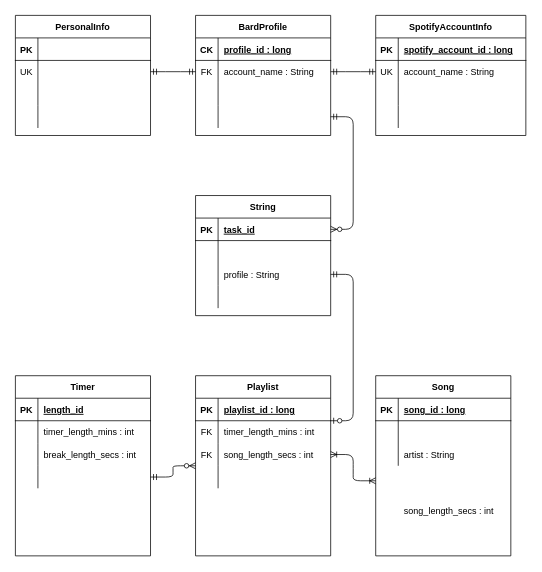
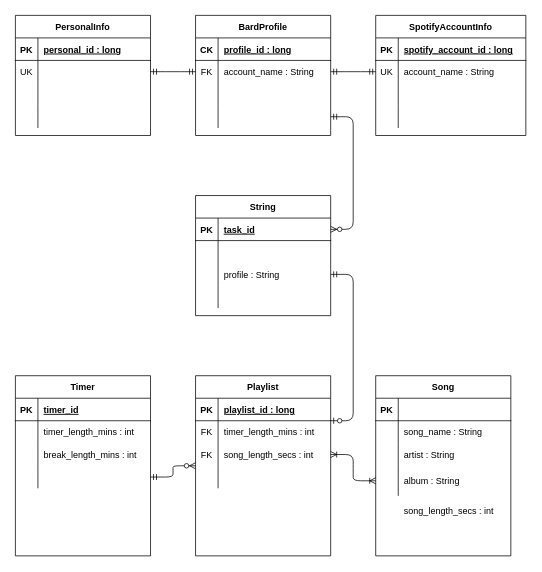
+ <mxCell id="5" value="personal_id : long" style="shape=partialRectangle;connectable=0;fillColor=none;top=0;left=0;bottom=0;right=0;align=left;spacingLeft=6;fontStyle=5;overflow=hidden;" parent="3" vertex="1"><mxGeometry x="30" width="150" height="30" as="geometry" /></mxCell>
- <mxCell id="73" value="song_id : long" style="shape=partialRectangle;connectable=0;fillColor=none;top=0;left=0;bottom=0;right=0;align=left;spacingLeft=6;fontStyle=5;overflow=hidden;" vertex="1" parent="71"><mxGeometry x="30" width="150" height="30" as="geometry" /></mxCell>
- <mxCell id="47" value="length_id" style="shape=partialRectangle;connectable=0;fillColor=none;top=0;left=0;bottom=0;right=0;align=left;spacingLeft=6;fontStyle=5;overflow=hidden;" vertex="1" parent="45"><mxGeometry x="30" width="150" height="30" as="geometry" /></mxCell>
+ <mxCell id="47" value="timer_id" style="shape=partialRectangle;connectable=0;fillColor=none;top=0;left=0;bottom=0;right=0;align=left;spacingLeft=6;fontStyle=5;overflow=hidden;" vertex="1" parent="45"><mxGeometry x="30" width="150" height="30" as="geometry" /></mxCell>
+ <mxCell id="76" value="song_name : String" style="shape=partialRectangle;connectable=0;fillColor=none;top=0;left=0;bottom=0;right=0;align=left;spacingLeft=6;overflow=hidden;" vertex="1" parent="74"><mxGeometry x="30" width="150" height="30" as="geometry" /></mxCell>
- <mxCell id="53" value="break_length_secs : int" style="shape=partialRectangle;connectable=0;fillColor=none;top=0;left=0;bottom=0;right=0;align=left;spacingLeft=6;overflow=hidden;" vertex="1" parent="51"><mxGeometry x="30" width="150" height="30" as="geometry" /></mxCell>
+ <mxCell id="53" value="break_length_mins : int" style="shape=partialRectangle;connectable=0;fillColor=none;top=0;left=0;bottom=0;right=0;align=left;spacingLeft=6;overflow=hidden;" vertex="1" parent="51"><mxGeometry x="30" width="150" height="30" as="geometry" /></mxCell>
+ <mxCell id="82" value="album : String" style="shape=partialRectangle;connectable=0;fillColor=none;top=0;left=0;bottom=0;right=0;align=left;spacingLeft=6;overflow=hidden;" vertex="1" parent="80"><mxGeometry x="30" width="150" height="40" as="geometry" /></mxCell>
